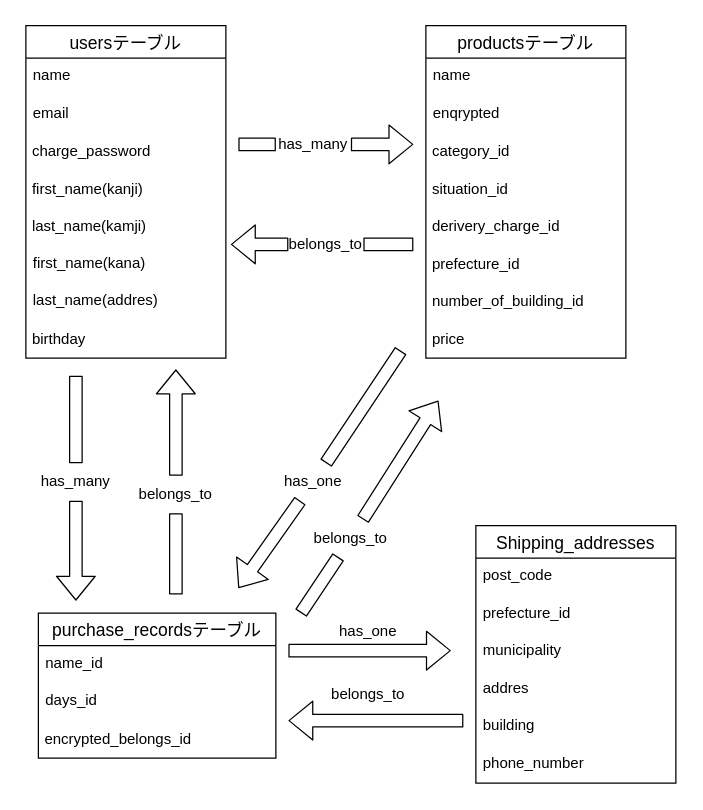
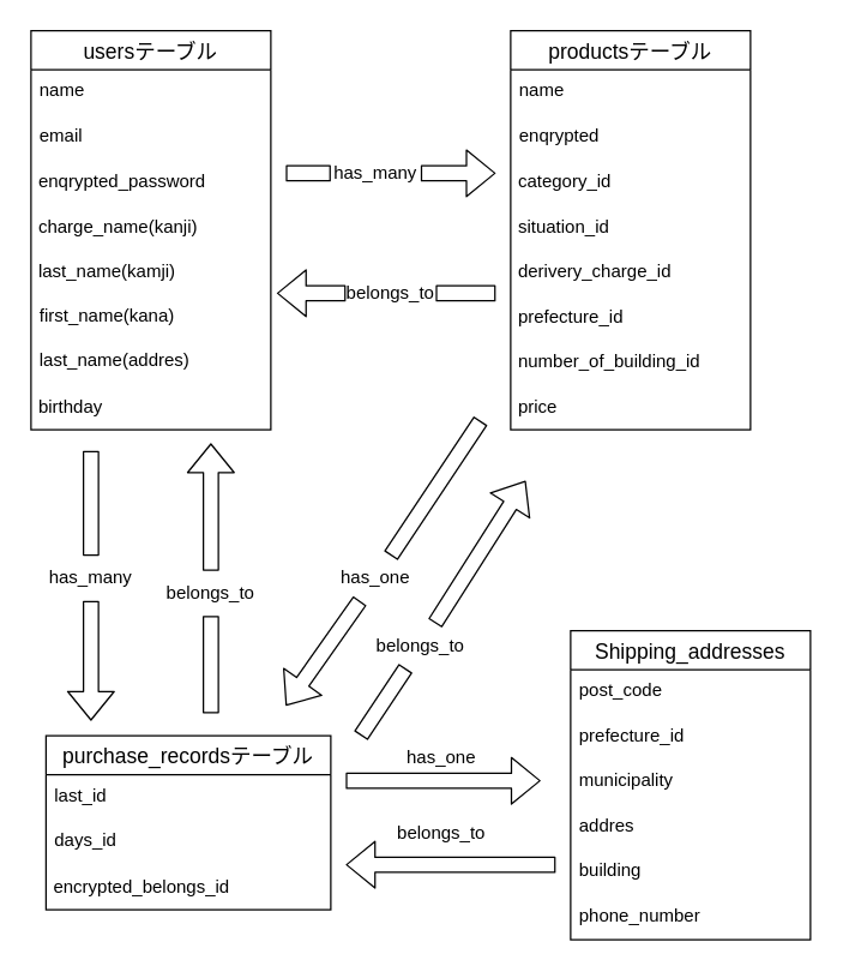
- <mxCell id="5" value="&amp;nbsp;charge_password" style="text;html=1;strokeColor=none;fillColor=none;align=left;verticalAlign=middle;whiteSpace=wrap;rounded=0;" parent="2" vertex="1"><mxGeometry y="86" width="160" height="30" as="geometry" /></mxCell>
+ <mxCell id="5" value="&amp;nbsp;enqrypted_password" style="text;html=1;strokeColor=none;fillColor=none;align=left;verticalAlign=middle;whiteSpace=wrap;rounded=0;" parent="2" vertex="1"><mxGeometry y="86" width="160" height="30" as="geometry" /></mxCell>
- <mxCell id="6" value="&amp;nbsp;first_name(kanji)" style="text;html=1;strokeColor=none;fillColor=none;align=left;verticalAlign=middle;whiteSpace=wrap;rounded=0;" parent="2" vertex="1"><mxGeometry y="116" width="160" height="30" as="geometry" /></mxCell>
+ <mxCell id="6" value="&amp;nbsp;charge_name(kanji)" style="text;html=1;strokeColor=none;fillColor=none;align=left;verticalAlign=middle;whiteSpace=wrap;rounded=0;" parent="2" vertex="1"><mxGeometry y="116" width="160" height="30" as="geometry" /></mxCell>
- <mxCell id="21" value="name_id" style="text;strokeColor=none;fillColor=none;spacingLeft=4;spacingRight=4;overflow=hidden;rotatable=0;points=[[0,0.5],[1,0.5]];portConstraint=eastwest;fontSize=12;" parent="20" vertex="1"><mxGeometry y="26" width="190" height="30" as="geometry" /></mxCell>
+ <mxCell id="21" value="last_id" style="text;strokeColor=none;fillColor=none;spacingLeft=4;spacingRight=4;overflow=hidden;rotatable=0;points=[[0,0.5],[1,0.5]];portConstraint=eastwest;fontSize=12;" parent="20" vertex="1"><mxGeometry y="26" width="190" height="30" as="geometry" /></mxCell>
